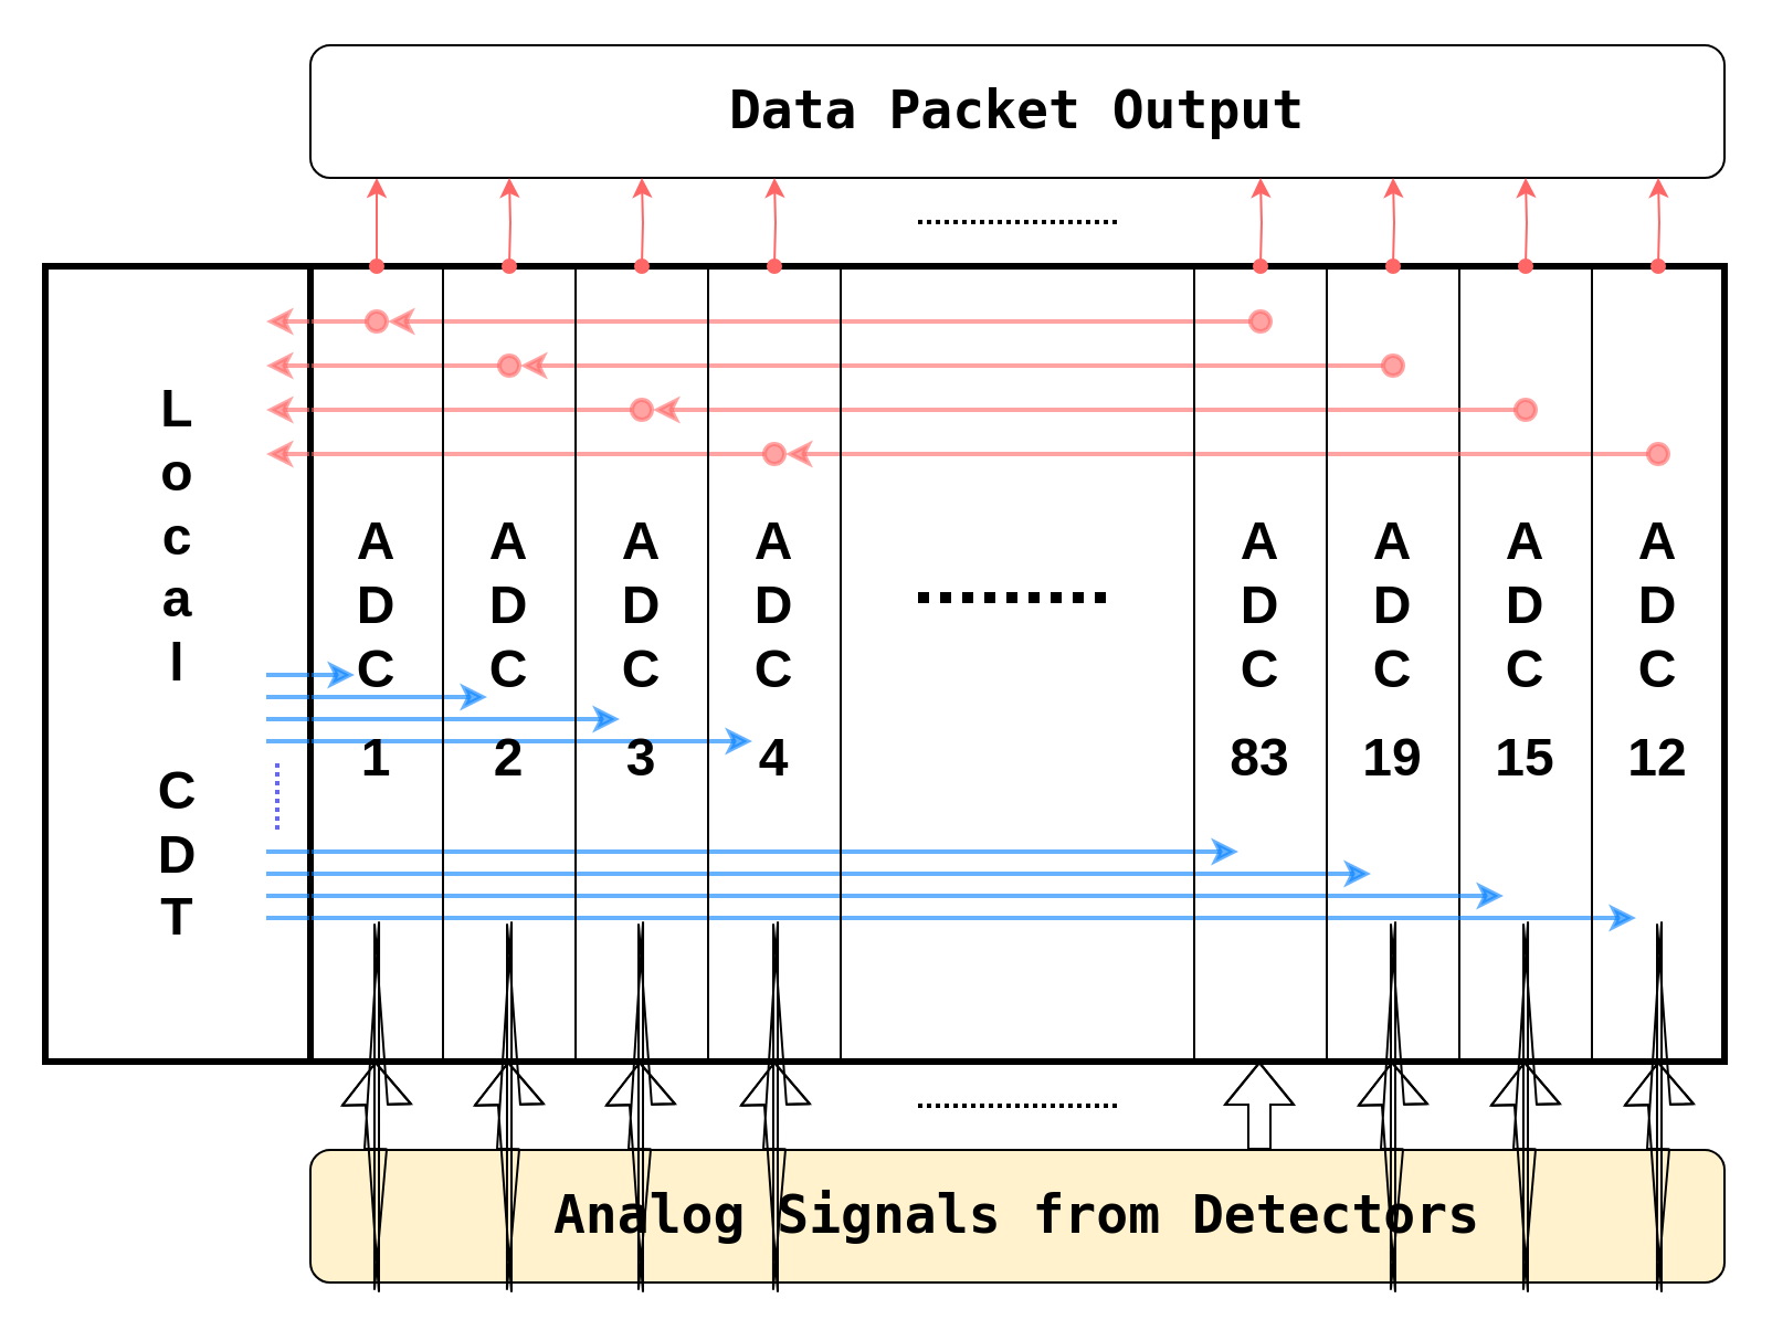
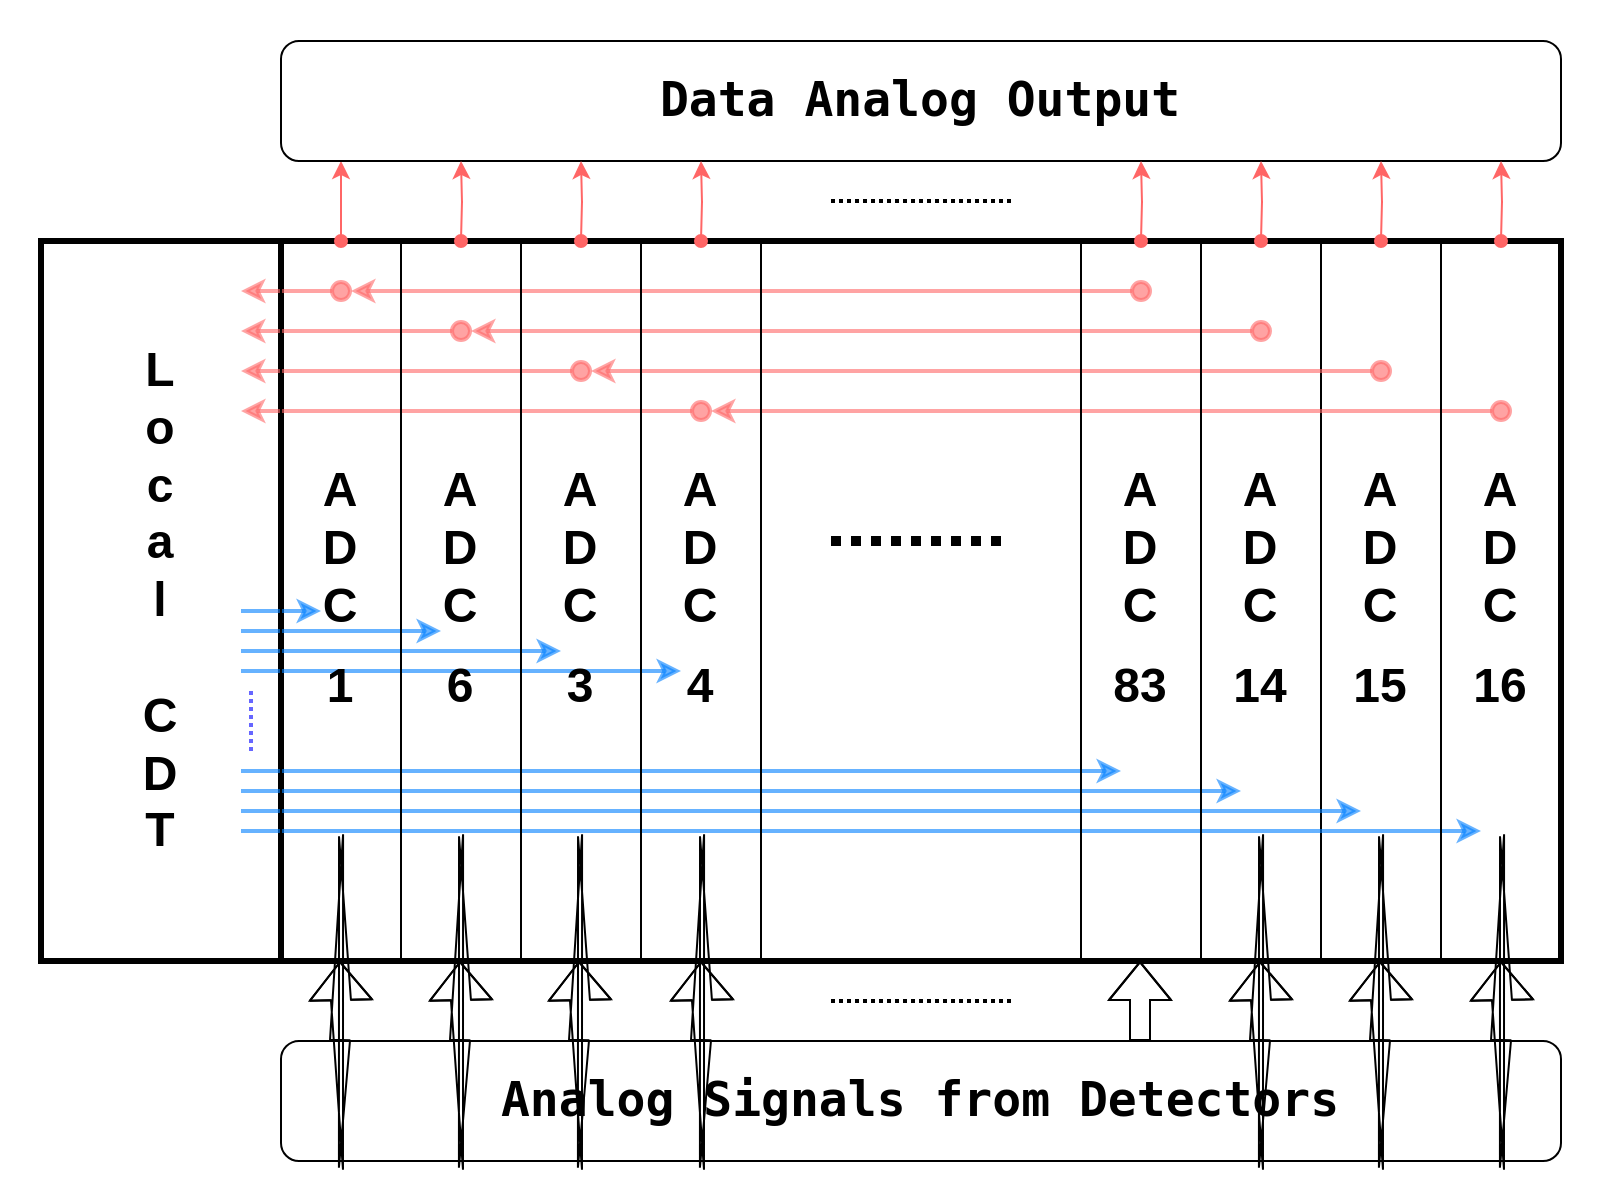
- <mxCell id="27" value="&lt;pre&gt;&lt;font style=&quot;font-size: 24px&quot;&gt;Data Packet Output&lt;/font&gt;&lt;/pre&gt;" style="rounded=1;whiteSpace=wrap;html=1;fontStyle=1" parent="1" vertex="1"><mxGeometry x="140" y="20" width="640" height="60" as="geometry" /></mxCell>
+ <mxCell id="27" value="&lt;pre&gt;&lt;font style=&quot;font-size: 24px&quot;&gt;Data Analog Output&lt;/font&gt;&lt;/pre&gt;" style="rounded=1;whiteSpace=wrap;html=1;fontStyle=1" parent="1" vertex="1"><mxGeometry x="140" y="20" width="640" height="60" as="geometry" /></mxCell>
- <mxCell id="28" value="&lt;span style=&quot;font-size: 24px&quot;&gt;A&lt;/span&gt;&lt;br&gt;&lt;span style=&quot;font-size: 24px&quot;&gt;D&lt;/span&gt;&lt;br&gt;&lt;span style=&quot;font-size: 24px&quot;&gt;C&lt;/span&gt;&lt;br&gt;&lt;p&gt;&lt;font style=&quot;font-size: 24px&quot;&gt;2&lt;/font&gt;&lt;/p&gt;&lt;p&gt;&lt;/p&gt;" style="rounded=0;whiteSpace=wrap;html=1;fontStyle=1;fillColor=none;" parent="1" vertex="1"><mxGeometry x="200" y="120" width="60" height="360" as="geometry" /></mxCell>
+ <mxCell id="28" value="&lt;span style=&quot;font-size: 24px&quot;&gt;A&lt;/span&gt;&lt;br&gt;&lt;span style=&quot;font-size: 24px&quot;&gt;D&lt;/span&gt;&lt;br&gt;&lt;span style=&quot;font-size: 24px&quot;&gt;C&lt;/span&gt;&lt;br&gt;&lt;p&gt;&lt;font style=&quot;font-size: 24px&quot;&gt;6&lt;/font&gt;&lt;/p&gt;&lt;p&gt;&lt;/p&gt;" style="rounded=0;whiteSpace=wrap;html=1;fontStyle=1;fillColor=none;" parent="1" vertex="1"><mxGeometry x="200" y="120" width="60" height="360" as="geometry" /></mxCell>
- <mxCell id="3" value="&lt;span style=&quot;font-size: 24px&quot;&gt;A&lt;/span&gt;&lt;br&gt;&lt;span style=&quot;font-size: 24px&quot;&gt;D&lt;/span&gt;&lt;br&gt;&lt;span style=&quot;font-size: 24px&quot;&gt;C&lt;/span&gt;&lt;br&gt;&lt;p&gt;&lt;font style=&quot;font-size: 24px&quot;&gt;19&lt;/font&gt;&lt;/p&gt;&lt;p&gt;&lt;/p&gt;" style="rounded=0;whiteSpace=wrap;html=1;fontStyle=1;fillColor=none;" parent="1" vertex="1"><mxGeometry x="600" y="120" width="60" height="360" as="geometry" /></mxCell>
+ <mxCell id="3" value="&lt;span style=&quot;font-size: 24px&quot;&gt;A&lt;/span&gt;&lt;br&gt;&lt;span style=&quot;font-size: 24px&quot;&gt;D&lt;/span&gt;&lt;br&gt;&lt;span style=&quot;font-size: 24px&quot;&gt;C&lt;/span&gt;&lt;br&gt;&lt;p&gt;&lt;font style=&quot;font-size: 24px&quot;&gt;14&lt;/font&gt;&lt;/p&gt;&lt;p&gt;&lt;/p&gt;" style="rounded=0;whiteSpace=wrap;html=1;fontStyle=1;fillColor=none;" parent="1" vertex="1"><mxGeometry x="600" y="120" width="60" height="360" as="geometry" /></mxCell>
- <mxCell id="31" value="&lt;span style=&quot;font-size: 24px&quot;&gt;A&lt;/span&gt;&lt;br&gt;&lt;span style=&quot;font-size: 24px&quot;&gt;D&lt;/span&gt;&lt;br&gt;&lt;span style=&quot;font-size: 24px&quot;&gt;C&lt;/span&gt;&lt;br&gt;&lt;p&gt;&lt;font style=&quot;font-size: 24px&quot;&gt;12&lt;/font&gt;&lt;/p&gt;&lt;p&gt;&lt;/p&gt;" style="rounded=0;whiteSpace=wrap;html=1;fontStyle=1;fillColor=none;" parent="1" vertex="1"><mxGeometry x="720" y="120" width="60" height="360" as="geometry" /></mxCell>
+ <mxCell id="31" value="&lt;span style=&quot;font-size: 24px&quot;&gt;A&lt;/span&gt;&lt;br&gt;&lt;span style=&quot;font-size: 24px&quot;&gt;D&lt;/span&gt;&lt;br&gt;&lt;span style=&quot;font-size: 24px&quot;&gt;C&lt;/span&gt;&lt;br&gt;&lt;p&gt;&lt;font style=&quot;font-size: 24px&quot;&gt;16&lt;/font&gt;&lt;/p&gt;&lt;p&gt;&lt;/p&gt;" style="rounded=0;whiteSpace=wrap;html=1;fontStyle=1;fillColor=none;" parent="1" vertex="1"><mxGeometry x="720" y="120" width="60" height="360" as="geometry" /></mxCell>
- <mxCell id="25" value="&lt;pre&gt;&lt;font style=&quot;font-size: 24px&quot;&gt;Analog Signals from Detectors&lt;/font&gt;&lt;/pre&gt;" style="rounded=1;whiteSpace=wrap;html=1;fontStyle=1;fillColor=#fff2cc;" parent="1" vertex="1"><mxGeometry x="140" y="520" width="640" height="60" as="geometry" /></mxCell>
+ <mxCell id="25" value="&lt;pre&gt;&lt;font style=&quot;font-size: 24px&quot;&gt;Analog Signals from Detectors&lt;/font&gt;&lt;/pre&gt;" style="rounded=1;whiteSpace=wrap;html=1;fontStyle=1" parent="1" vertex="1"><mxGeometry x="140" y="520" width="640" height="60" as="geometry" /></mxCell>
